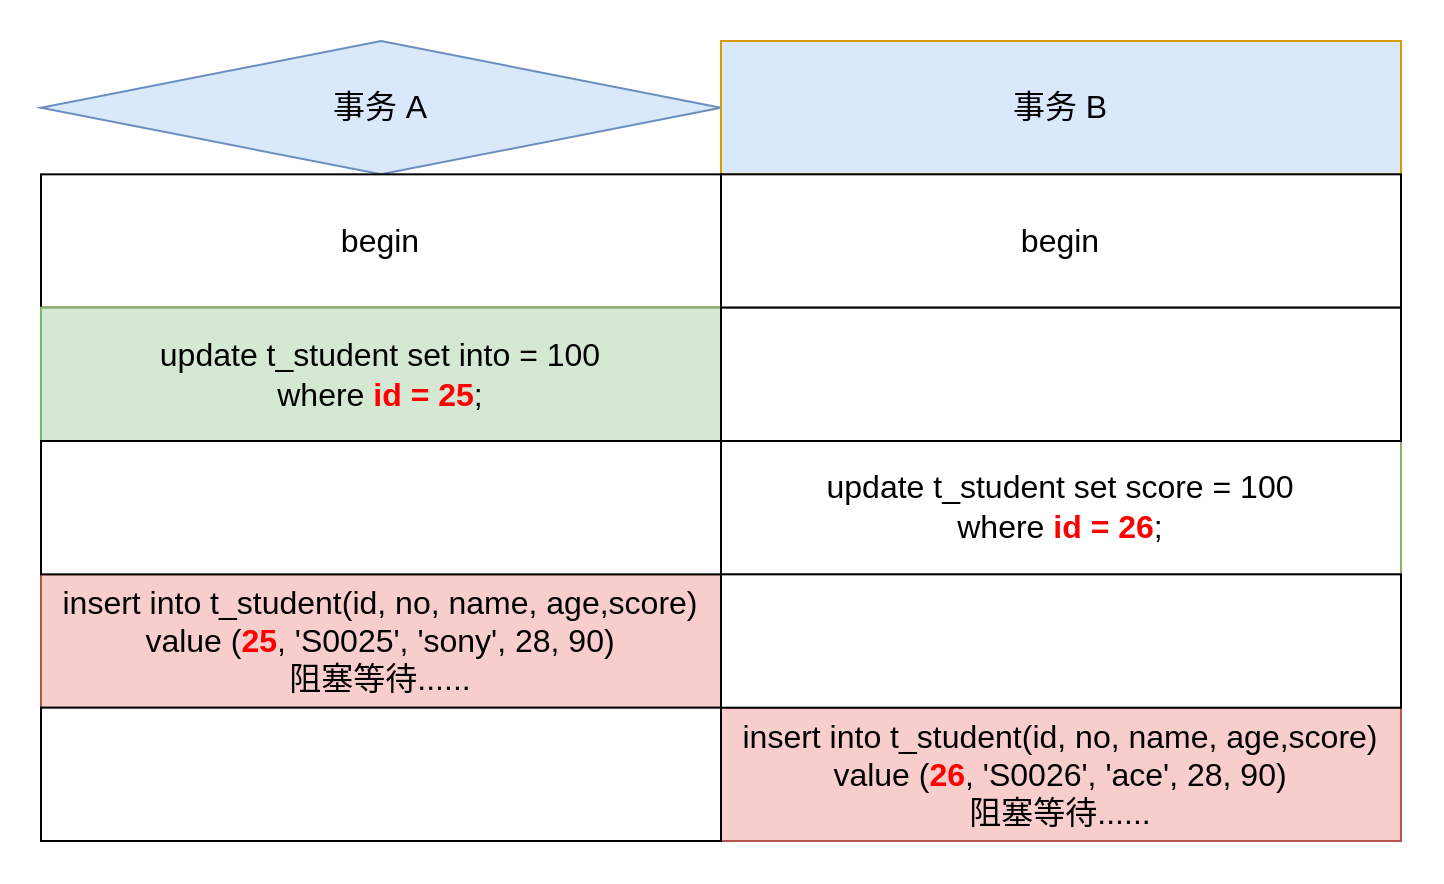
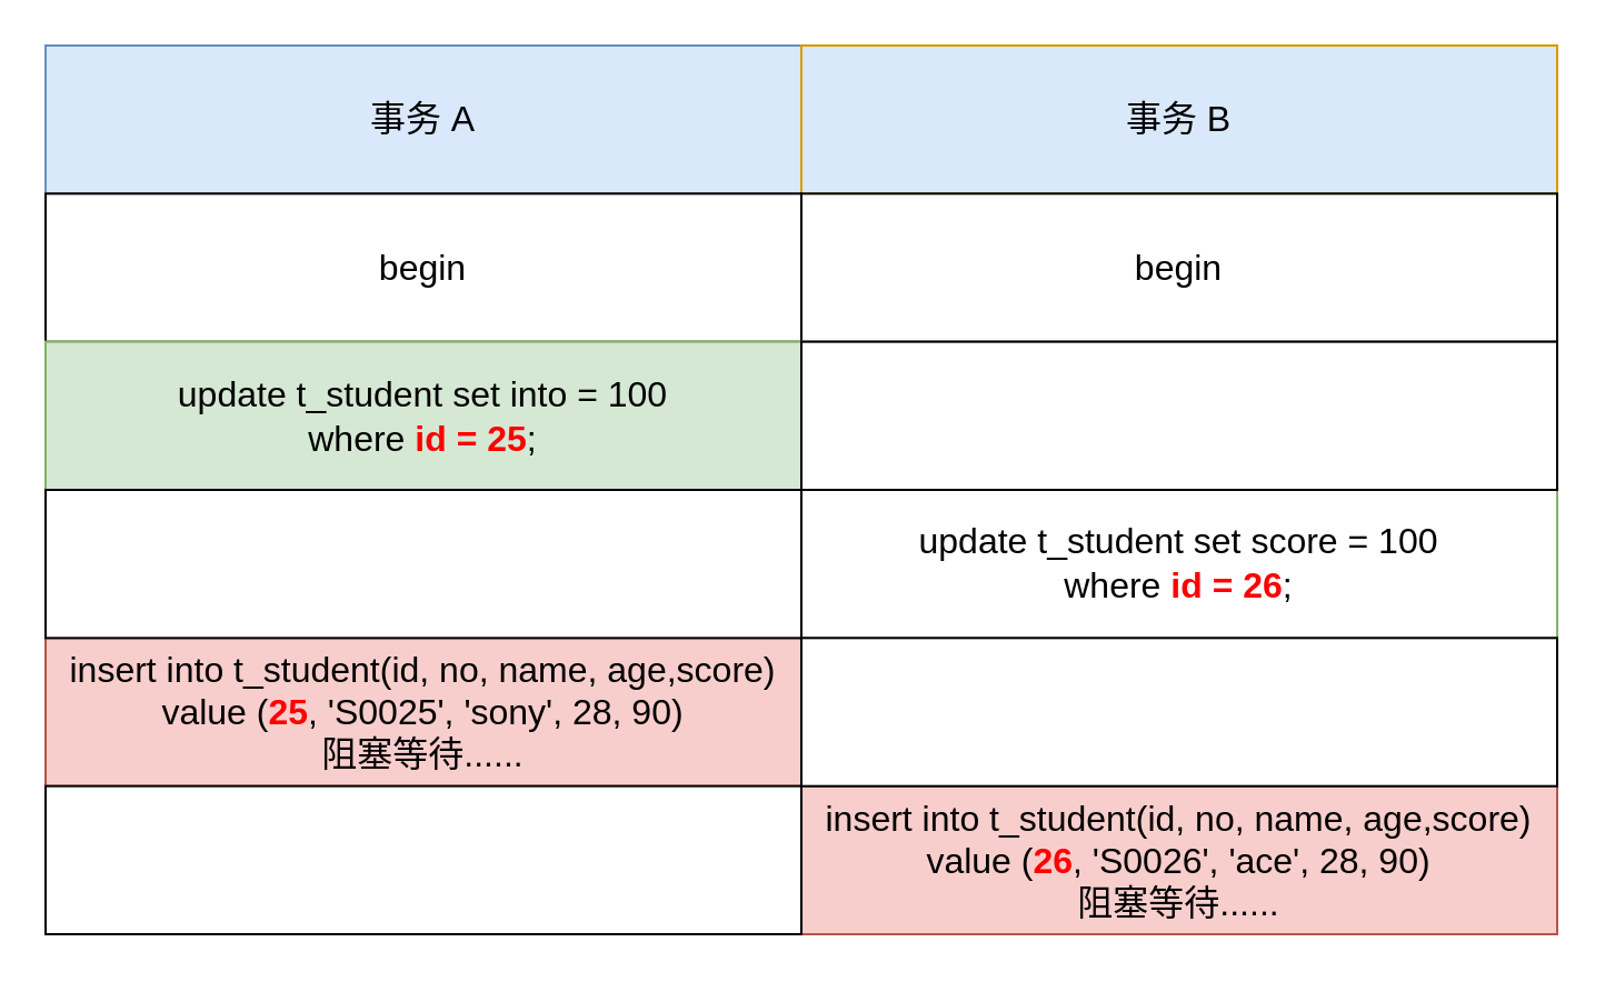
- <mxCell id="2" value="事务 A" style="rhombus;whiteSpace=wrap;html=1;fontSize=16;fillColor=#dae8fc;strokeColor=#6c8ebf;" vertex="1" parent="1"><mxGeometry x="20" y="20" width="340" height="66.667" as="geometry" /></mxCell>
+ <mxCell id="2" value="事务 A" style="rounded=0;whiteSpace=wrap;html=1;fontSize=16;fillColor=#dae8fc;strokeColor=#6c8ebf;" vertex="1" parent="1"><mxGeometry x="20" y="20" width="340" height="66.667" as="geometry" /></mxCell>
